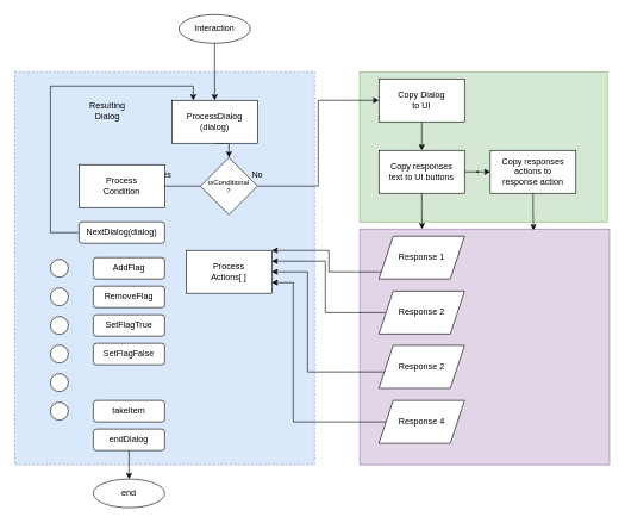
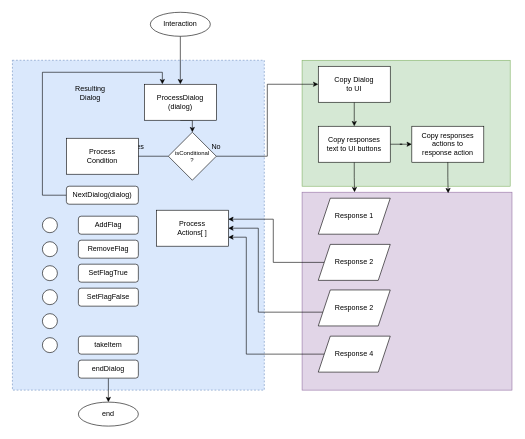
- <mxCell id="21" style="edgeStyle=orthogonalEdgeStyle;rounded=0;orthogonalLoop=1;jettySize=auto;html=1;exitX=0;exitY=0.5;exitDx=0;exitDy=0;entryX=1;entryY=0;entryDx=0;entryDy=0;" edge="1" parent="1" source="22" target="23"><mxGeometry relative="1" as="geometry"><Array as="points"><mxPoint x="540" y="380" /><mxPoint x="460" y="380" /><mxPoint x="460" y="350" /></Array></mxGeometry></mxCell>
